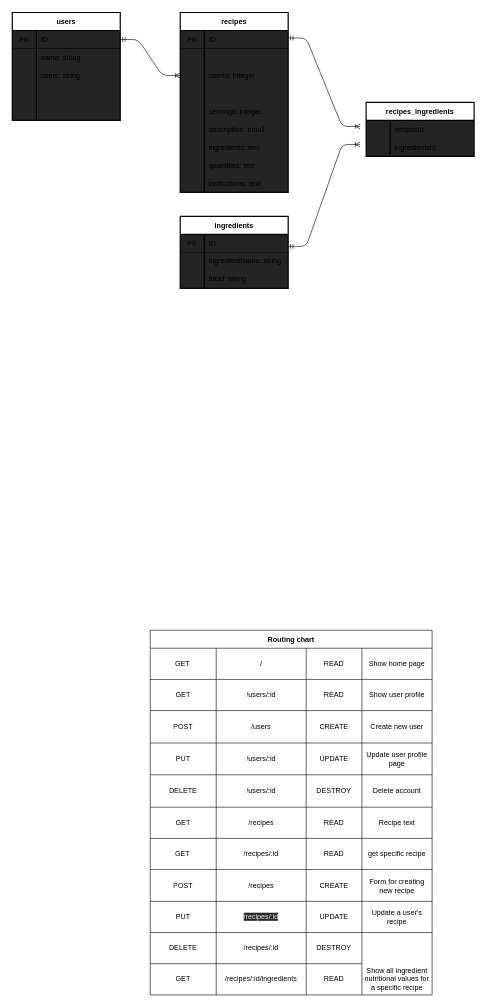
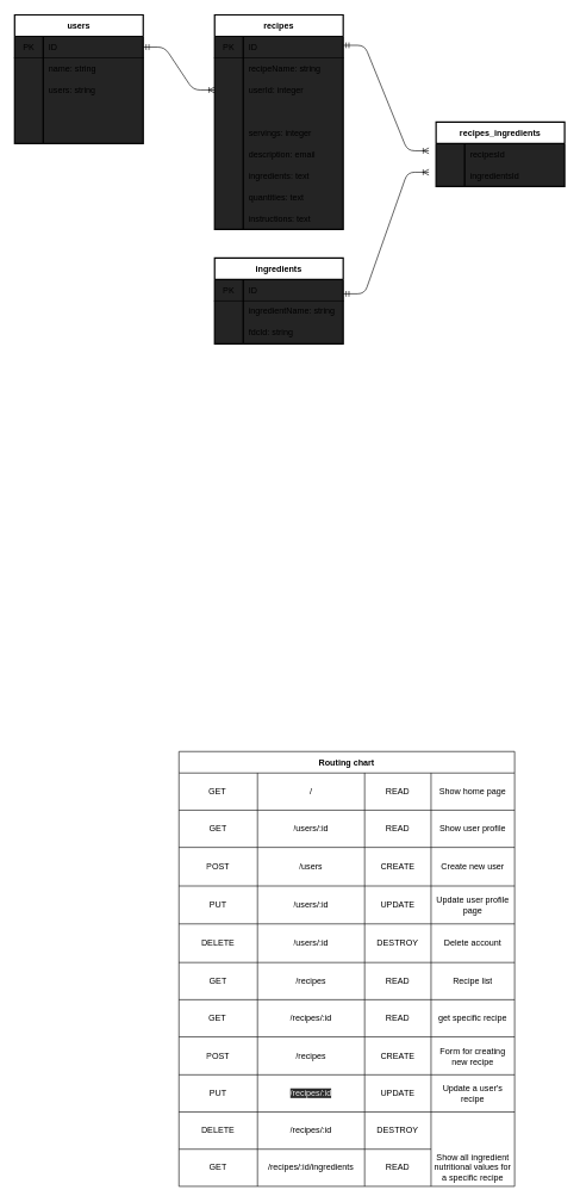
+ <mxCell id="25" value="recipeName: string" style="shape=partialRectangle;html=1;whiteSpace=wrap;connectable=0;top=0;left=0;bottom=0;right=0;align=left;spacingLeft=6;overflow=hidden;pointerEvents=1;fillColor=none;gradientColor=none;" parent="23" vertex="1"><mxGeometry x="40" width="140" height="30" as="geometry"><mxRectangle width="140" height="30" as="alternateBounds" /></mxGeometry></mxCell>
- <mxCell id="86" value="Recipe text" style="shape=partialRectangle;html=1;whiteSpace=wrap;connectable=0;fillColor=none;top=0;left=0;bottom=0;right=0;overflow=hidden;pointerEvents=1;" parent="82" vertex="1"><mxGeometry x="353" width="117" height="52" as="geometry"><mxRectangle width="117" height="52" as="alternateBounds" /></mxGeometry></mxCell>
+ <mxCell id="86" value="Recipe list" style="shape=partialRectangle;html=1;whiteSpace=wrap;connectable=0;fillColor=none;top=0;left=0;bottom=0;right=0;overflow=hidden;pointerEvents=1;" parent="82" vertex="1"><mxGeometry x="353" width="117" height="52" as="geometry"><mxRectangle width="117" height="52" as="alternateBounds" /></mxGeometry></mxCell>
